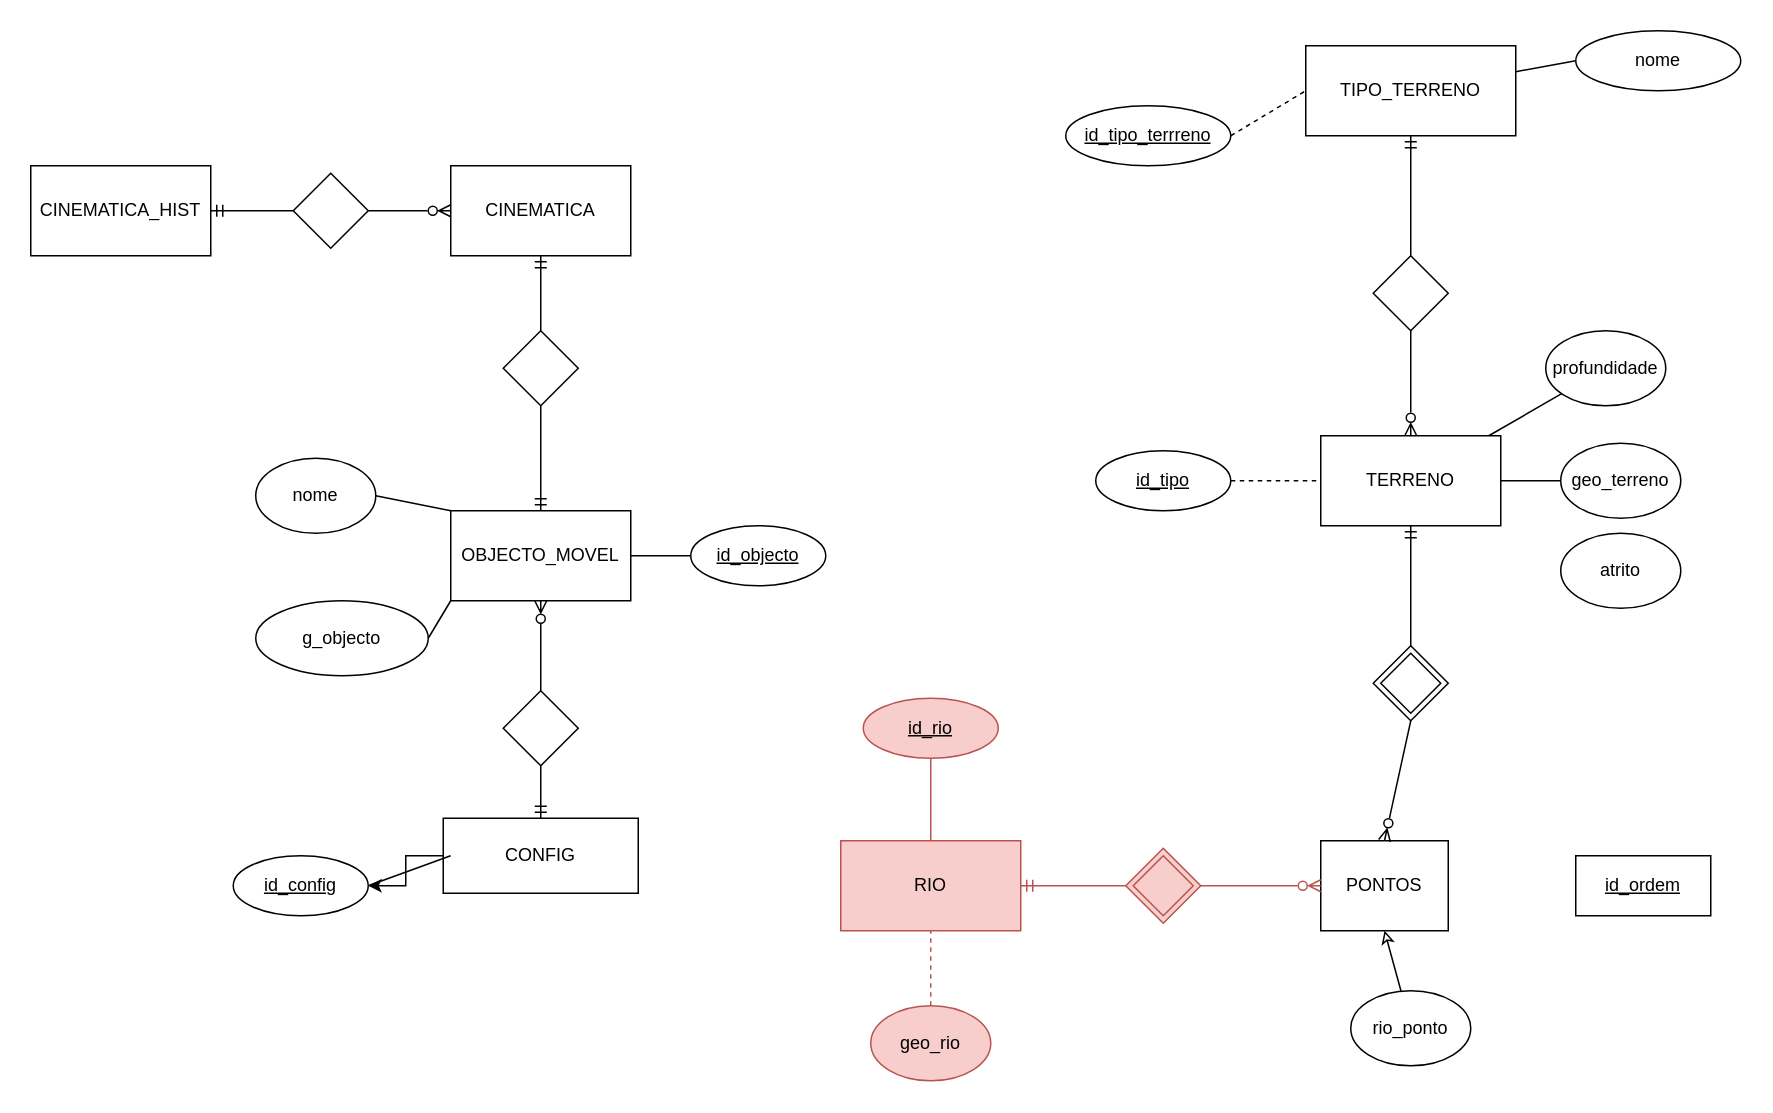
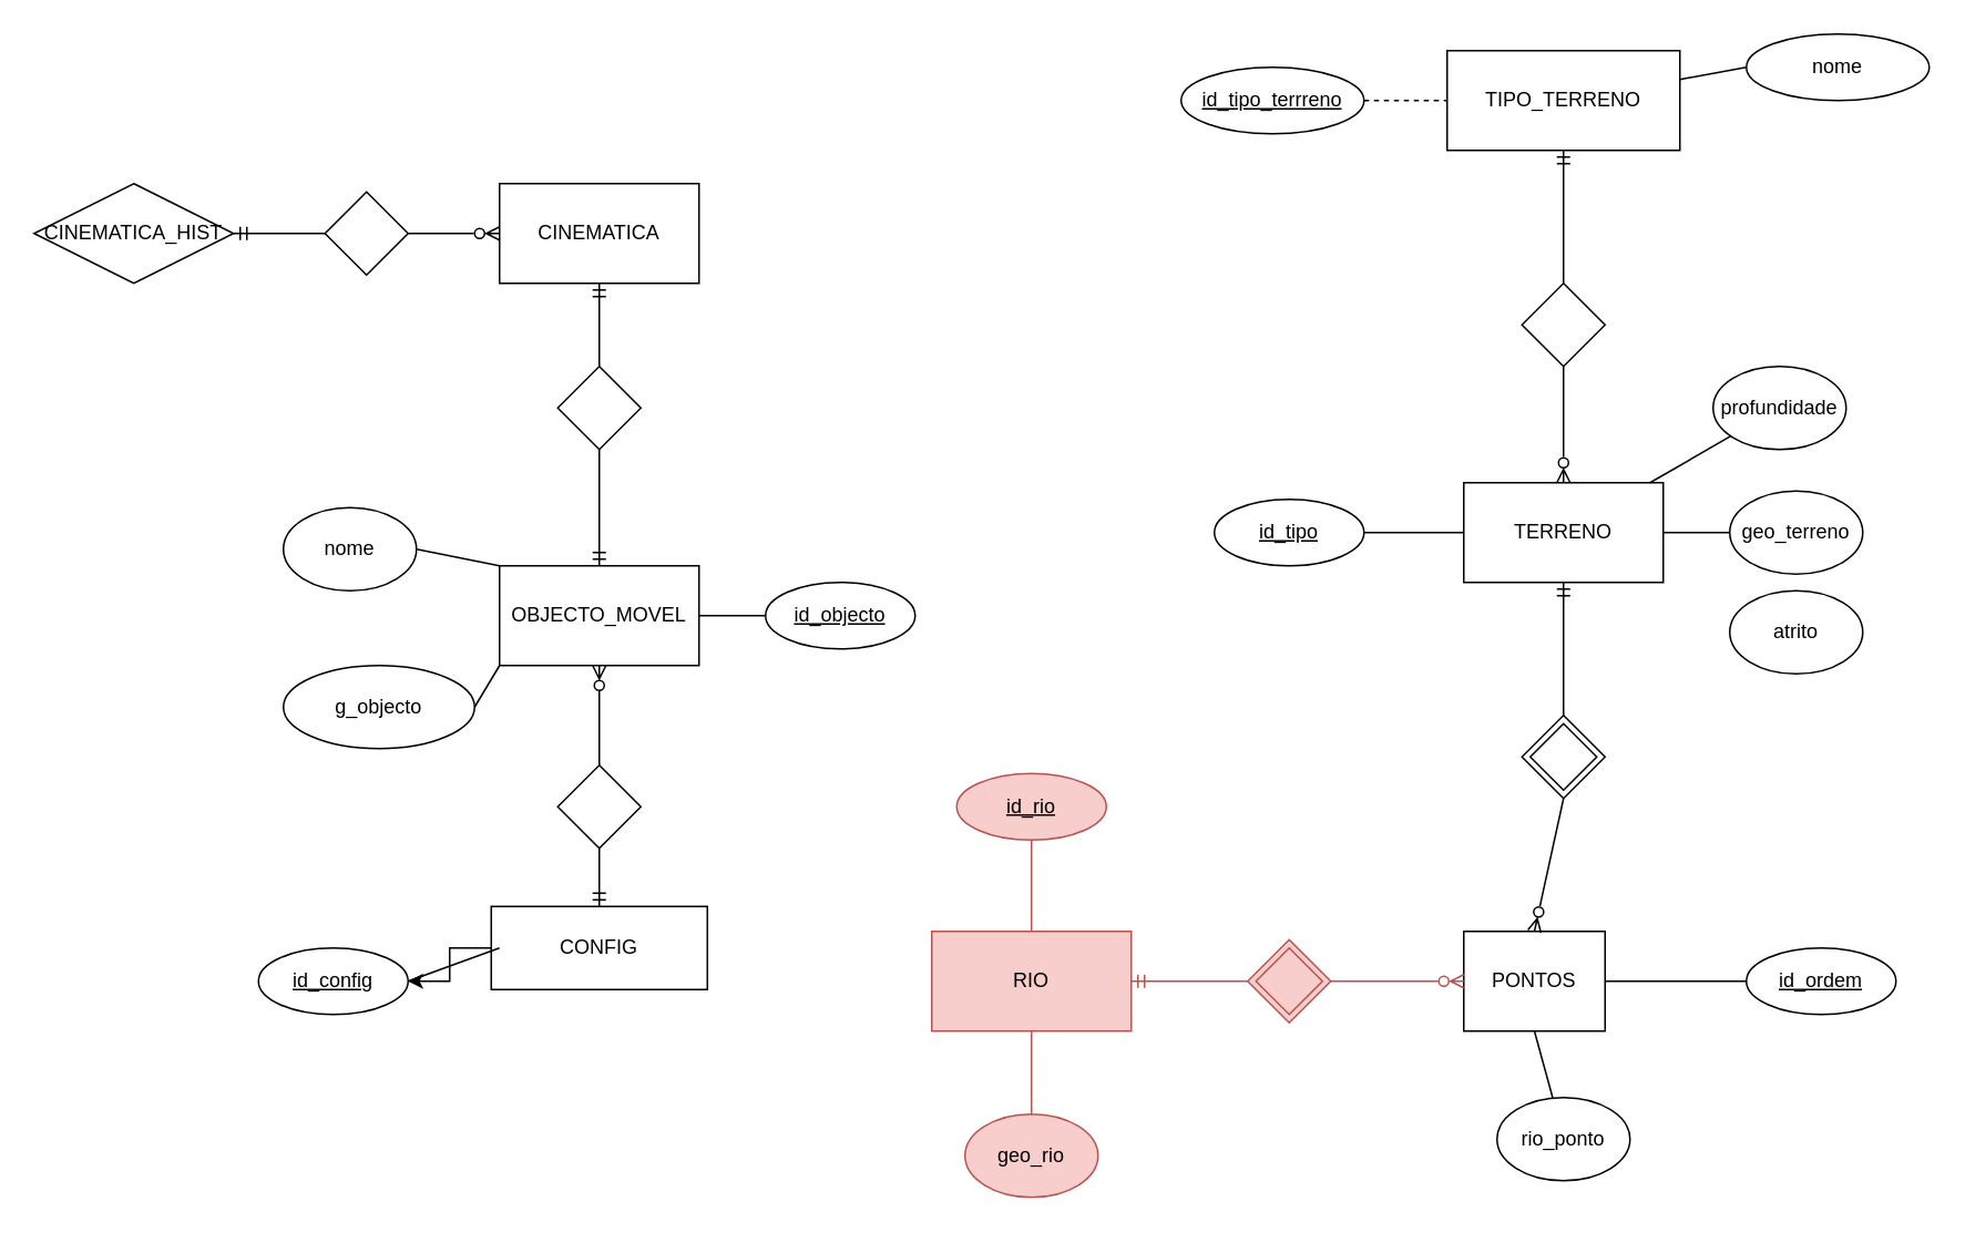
- <mxCell id="33" value="&lt;u&gt;id_tipo_terrreno&lt;/u&gt;" style="ellipse;whiteSpace=wrap;html=1;" parent="1" vertex="1"><mxGeometry x="710" y="70" width="110" height="40" as="geometry" /></mxCell>
+ <mxCell id="33" value="&lt;u&gt;id_tipo_terrreno&lt;/u&gt;" style="ellipse;whiteSpace=wrap;html=1;" parent="1" vertex="1"><mxGeometry x="710" y="40" width="110" height="40" as="geometry" /></mxCell>
- <mxCell id="26" value="CINEMATICA_HIST" style="rounded=0;whiteSpace=wrap;html=1;" parent="1" vertex="1"><mxGeometry x="20" y="110" width="120" height="60" as="geometry" /></mxCell>
+ <mxCell id="26" value="CINEMATICA_HIST" style="rhombus;whiteSpace=wrap;html=1;" parent="1" vertex="1"><mxGeometry x="20" y="110" width="120" height="60" as="geometry" /></mxCell>
- <mxCell id="36" style="rounded=0;orthogonalLoop=1;jettySize=auto;html=1;entryX=0;entryY=0.5;entryDx=0;entryDy=0;endArrow=none;endFill=0;exitX=1;exitY=0.5;exitDx=0;exitDy=0;dashed=1;" parent="1" source="35" target="3" edge="1"><mxGeometry relative="1" as="geometry"><mxPoint x="830" y="70" as="sourcePoint" /><mxPoint x="880" y="70" as="targetPoint" /></mxGeometry></mxCell>
+ <mxCell id="36" style="rounded=0;orthogonalLoop=1;jettySize=auto;html=1;entryX=0;entryY=0.5;entryDx=0;entryDy=0;endArrow=none;endFill=0;exitX=1;exitY=0.5;exitDx=0;exitDy=0;" parent="1" source="35" target="3" edge="1"><mxGeometry relative="1" as="geometry"><mxPoint x="830" y="70" as="sourcePoint" /><mxPoint x="880" y="70" as="targetPoint" /></mxGeometry></mxCell>
+ <mxCell id="40" style="rounded=0;orthogonalLoop=1;jettySize=auto;html=1;endArrow=none;endFill=0;exitX=1;exitY=0.5;exitDx=0;exitDy=0;entryX=0;entryY=0.5;entryDx=0;entryDy=0;" parent="1" source="4" target="39" edge="1"><mxGeometry relative="1" as="geometry"><mxPoint x="1050" y="330" as="sourcePoint" /><mxPoint x="1050" y="470" as="targetPoint" /></mxGeometry></mxCell>
- <mxCell id="39" value="&lt;u&gt;id_ordem&lt;/u&gt;" style="whiteSpace=wrap;html=1;rounded=0;" parent="1" vertex="1"><mxGeometry x="1050" y="570" width="90" height="40" as="geometry" /></mxCell>
+ <mxCell id="39" value="&lt;u&gt;id_ordem&lt;/u&gt;" style="ellipse;whiteSpace=wrap;html=1;" parent="1" vertex="1"><mxGeometry x="1050" y="570" width="90" height="40" as="geometry" /></mxCell>
- <mxCell id="42" style="rounded=0;orthogonalLoop=1;jettySize=auto;html=1;entryX=0.5;entryY=1;entryDx=0;entryDy=0;endArrow=classic;endFill=0;" parent="1" source="41" target="4" edge="1"><mxGeometry relative="1" as="geometry"><mxPoint x="1050" y="330" as="sourcePoint" /><mxPoint x="1010" y="330" as="targetPoint" /></mxGeometry></mxCell>
+ <mxCell id="42" style="rounded=0;orthogonalLoop=1;jettySize=auto;html=1;entryX=0.5;entryY=1;entryDx=0;entryDy=0;endArrow=none;endFill=0;" parent="1" source="41" target="4" edge="1"><mxGeometry relative="1" as="geometry"><mxPoint x="1050" y="330" as="sourcePoint" /><mxPoint x="1010" y="330" as="targetPoint" /></mxGeometry></mxCell>
- <mxCell id="46" style="rounded=0;orthogonalLoop=1;jettySize=auto;html=1;entryX=0.5;entryY=1;entryDx=0;entryDy=0;endArrow=none;endFill=0;exitX=0.5;exitY=0;exitDx=0;exitDy=0;fillColor=#f8cecc;strokeColor=#b85450;dashed=1;" parent="1" source="45" target="14" edge="1"><mxGeometry relative="1" as="geometry"><mxPoint x="630" y="515" as="sourcePoint" /><mxPoint x="630" y="570" as="targetPoint" /></mxGeometry></mxCell>
+ <mxCell id="46" style="rounded=0;orthogonalLoop=1;jettySize=auto;html=1;entryX=0.5;entryY=1;entryDx=0;entryDy=0;endArrow=none;endFill=0;exitX=0.5;exitY=0;exitDx=0;exitDy=0;fillColor=#f8cecc;strokeColor=#b85450;" parent="1" source="45" target="14" edge="1"><mxGeometry relative="1" as="geometry"><mxPoint x="630" y="515" as="sourcePoint" /><mxPoint x="630" y="570" as="targetPoint" /></mxGeometry></mxCell>
